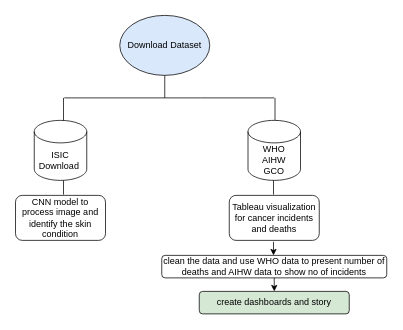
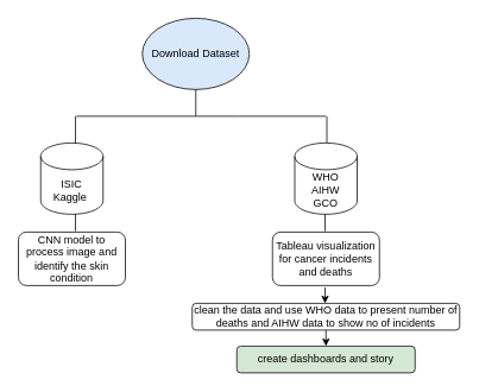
- <mxCell id="10" value="ISIC &lt;br&gt;Download&amp;nbsp;" style="shape=cylinder3;whiteSpace=wrap;html=1;boundedLbl=1;backgroundOutline=1;size=15;" parent="1" vertex="1"><mxGeometry x="45" y="160" width="70" height="80" as="geometry" /></mxCell>
+ <mxCell id="10" value="ISIC &lt;br&gt;Kaggle&amp;nbsp;" style="shape=cylinder3;whiteSpace=wrap;html=1;boundedLbl=1;backgroundOutline=1;size=15;" parent="1" vertex="1"><mxGeometry x="45" y="160" width="70" height="80" as="geometry" /></mxCell>
